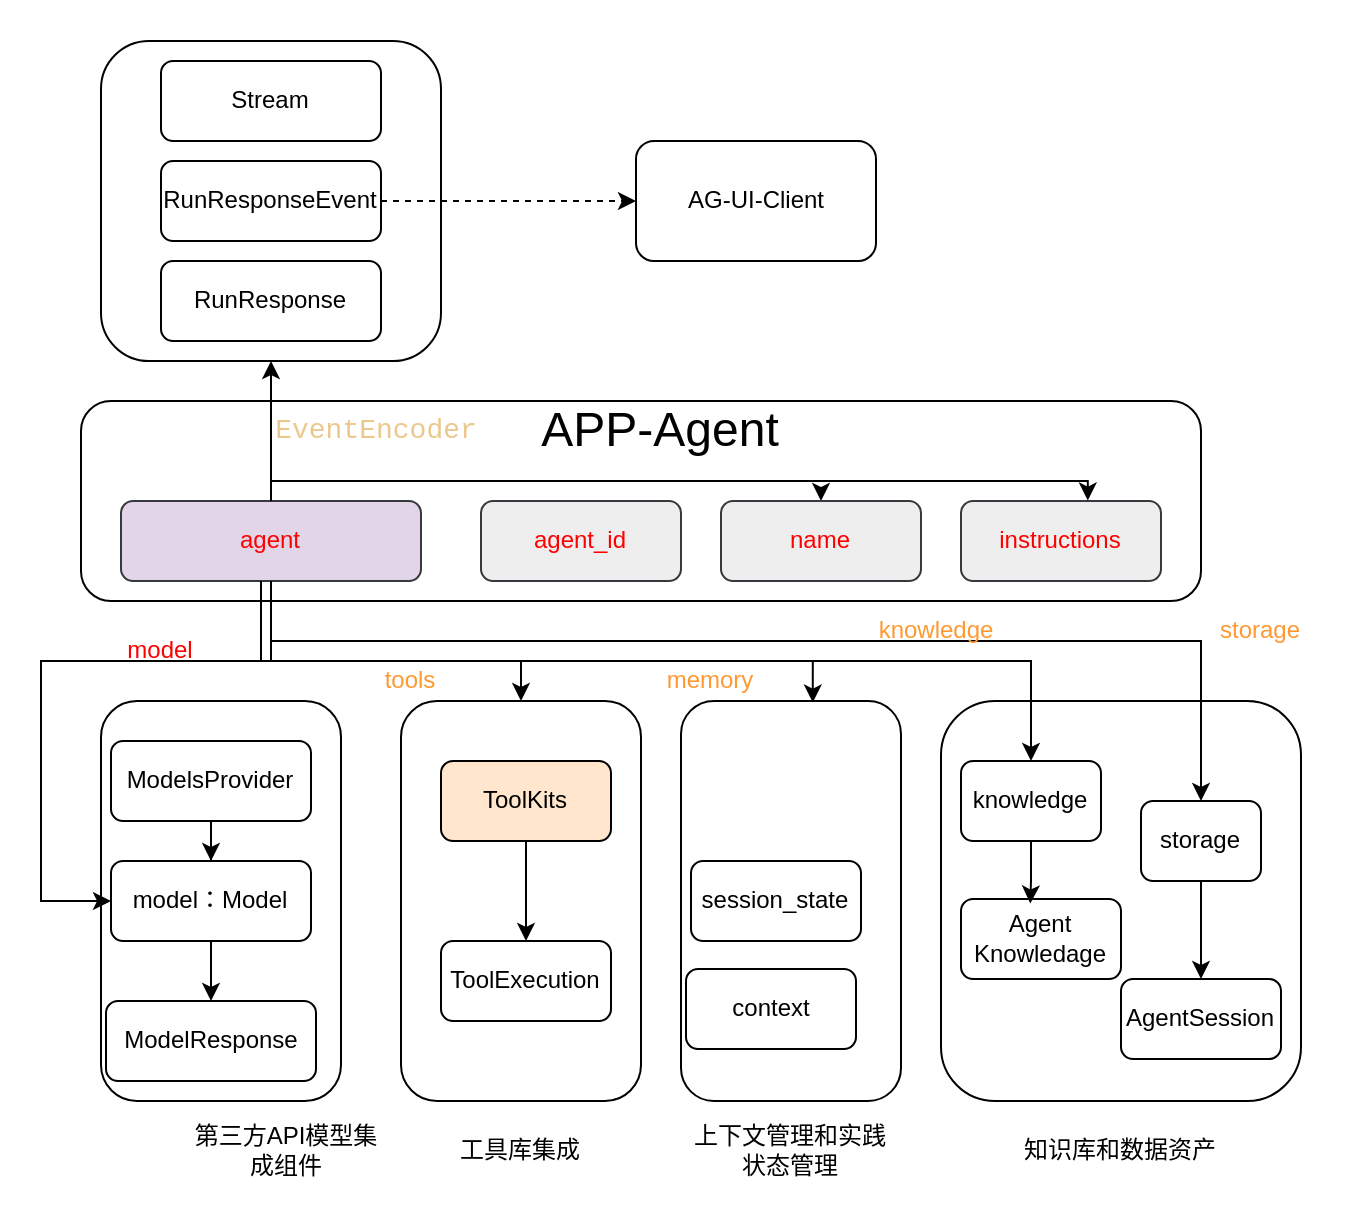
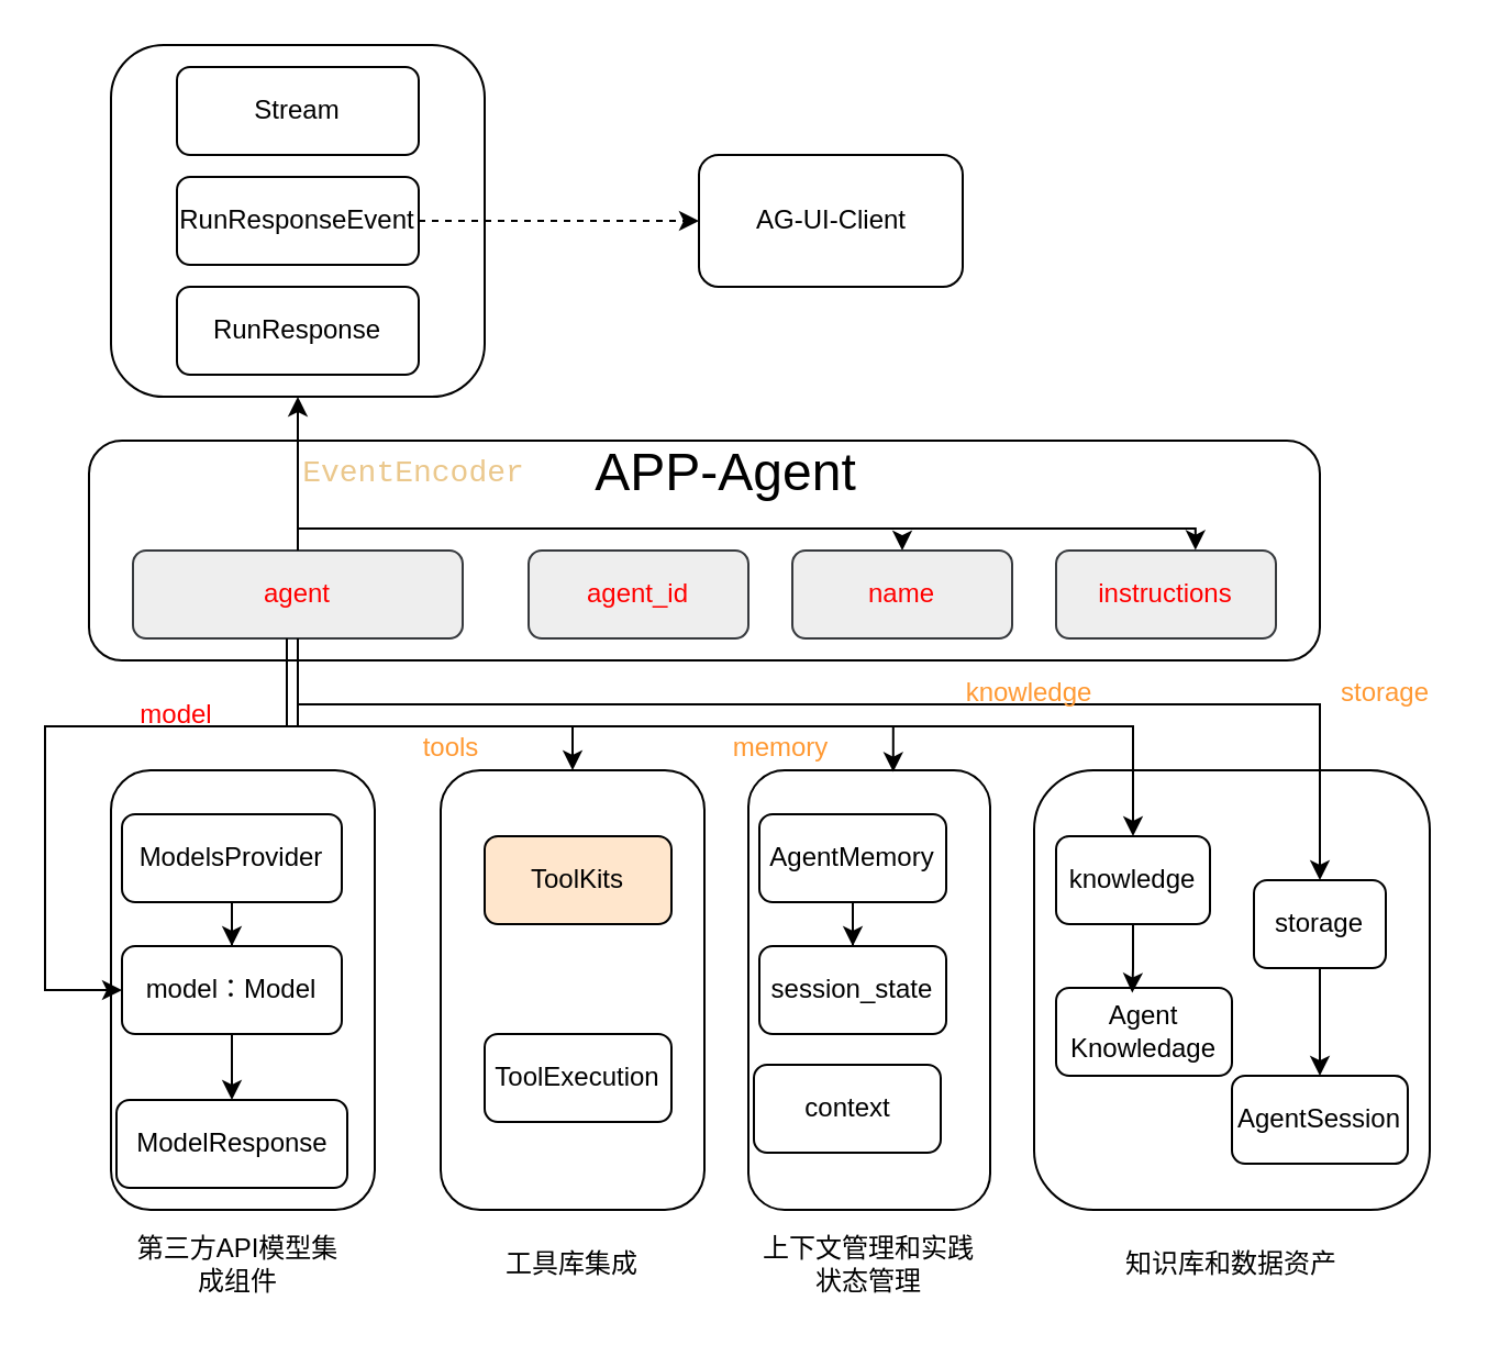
- <mxCell id="10" value="&lt;font style=&quot;color: rgb(255, 0, 0);&quot;&gt;agent&lt;/font&gt;" style="rounded=1;whiteSpace=wrap;html=1;fillColor=#e1d5e7;strokeColor=#36393d;" parent="1" vertex="1"><mxGeometry x="60" y="250" width="150" height="40" as="geometry" /></mxCell>
+ <mxCell id="10" value="&lt;font style=&quot;color: rgb(255, 0, 0);&quot;&gt;agent&lt;/font&gt;" style="rounded=1;whiteSpace=wrap;html=1;fillColor=#eeeeee;strokeColor=#36393d;" parent="1" vertex="1"><mxGeometry x="60" y="250" width="150" height="40" as="geometry" /></mxCell>
+ <mxCell id="33" value="AgentMemory" style="rounded=1;whiteSpace=wrap;html=1;" parent="1" vertex="1"><mxGeometry x="345" y="370" width="85" height="40" as="geometry" /></mxCell>
+ <mxCell id="32" style="edgeStyle=orthogonalEdgeStyle;rounded=0;orthogonalLoop=1;jettySize=auto;html=1;entryX=0.5;entryY=0;entryDx=0;entryDy=0;" edge="1" parent="1" source="33" target="48"><mxGeometry relative="1" as="geometry" /></mxCell>
- <mxCell id="35" style="edgeStyle=orthogonalEdgeStyle;rounded=0;orthogonalLoop=1;jettySize=auto;html=1;exitX=0.5;exitY=1;exitDx=0;exitDy=0;entryX=0.5;entryY=0;entryDx=0;entryDy=0;" parent="1" source="36" target="37" edge="1"><mxGeometry relative="1" as="geometry" /></mxCell>
- <mxCell id="23" value="第三方API模型集成组件" style="text;html=1;align=center;verticalAlign=middle;whiteSpace=wrap;rounded=0;" parent="1" vertex="1"><mxGeometry x="92.5" y="560" width="100" height="30" as="geometry" /></mxCell>
+ <mxCell id="23" value="第三方API模型集成组件" style="text;html=1;align=center;verticalAlign=middle;whiteSpace=wrap;rounded=0;" parent="1" vertex="1"><mxGeometry x="57.5" y="560" width="100" height="30" as="geometry" /></mxCell>
